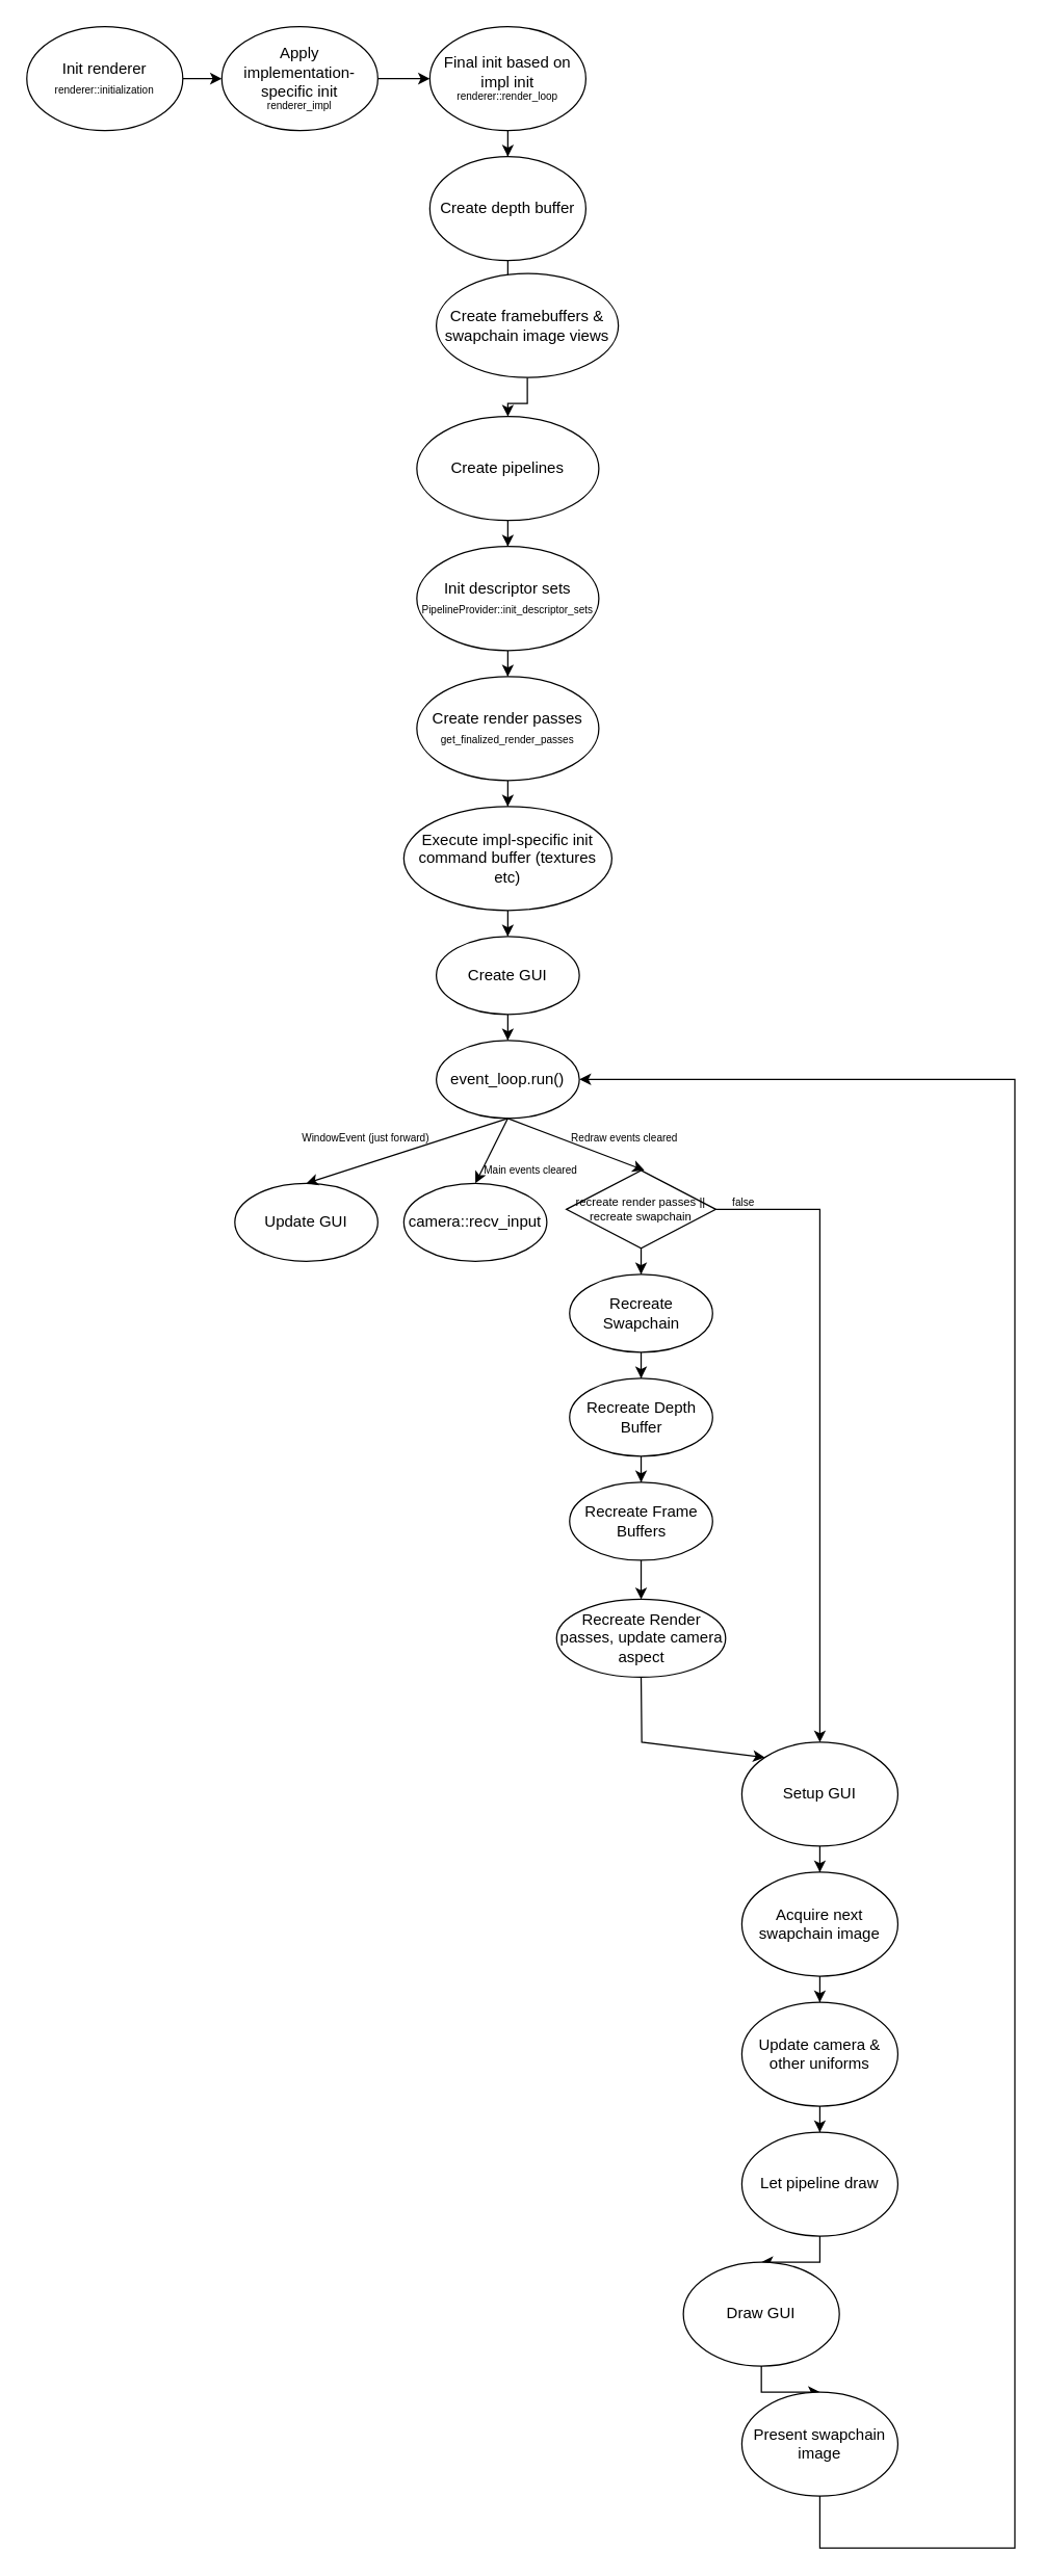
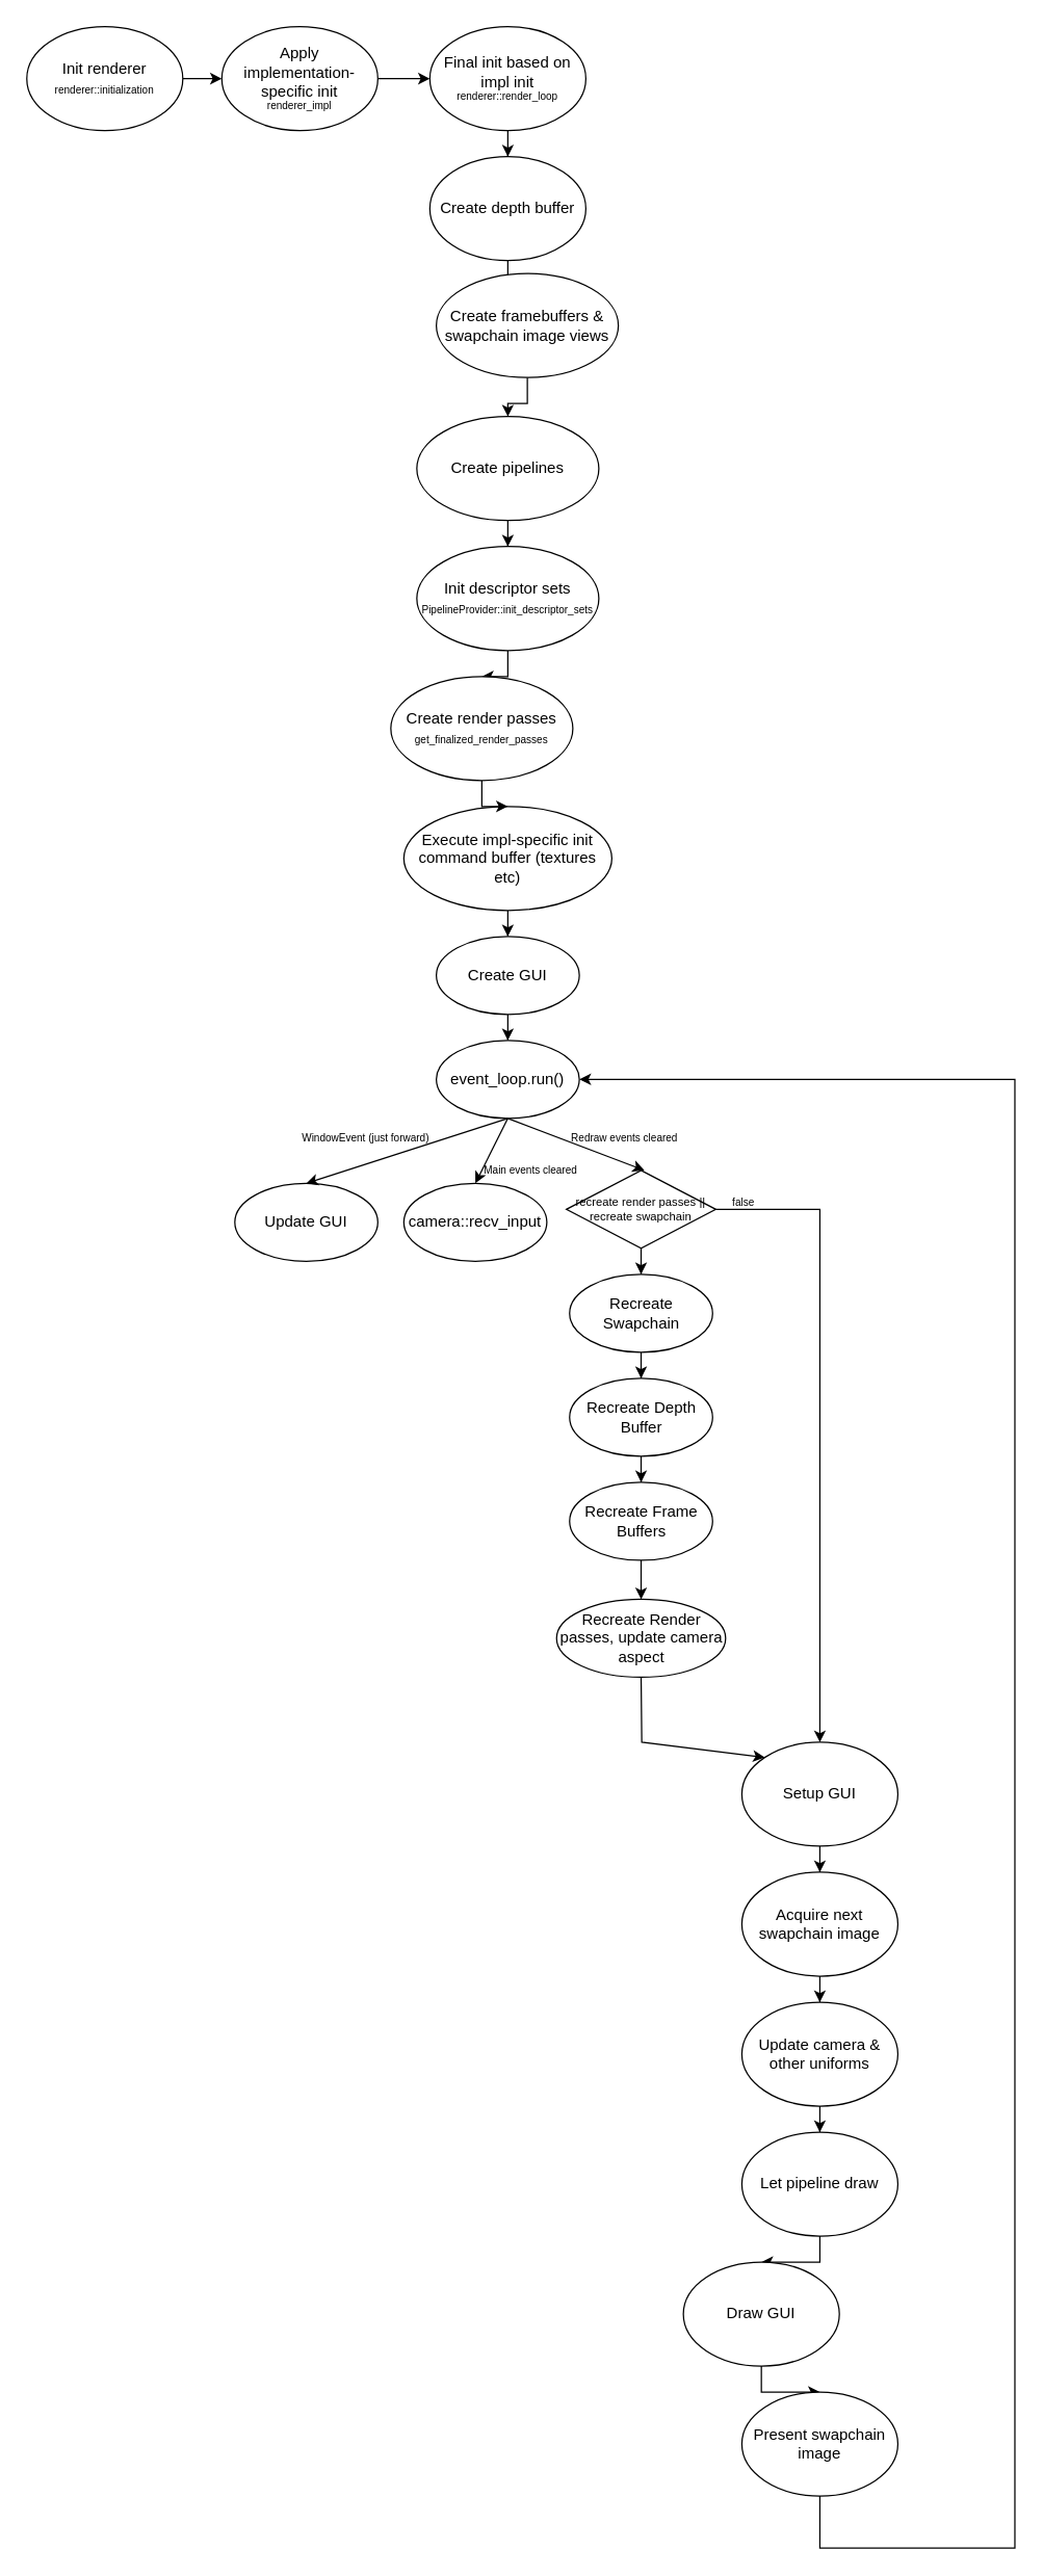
- <mxCell id="21" value="&lt;div&gt;Create render passes&lt;br&gt;&lt;/div&gt;&lt;div&gt;&lt;font style=&quot;font-size: 8px;&quot;&gt;get_finalized_render_passes&lt;/font&gt;&lt;br&gt;&lt;/div&gt;" style="ellipse;whiteSpace=wrap;html=1;" vertex="1" parent="1"><mxGeometry x="320" y="520" width="140" height="80" as="geometry" /></mxCell>
+ <mxCell id="21" value="&lt;div&gt;Create render passes&lt;br&gt;&lt;/div&gt;&lt;div&gt;&lt;font style=&quot;font-size: 8px;&quot;&gt;get_finalized_render_passes&lt;/font&gt;&lt;br&gt;&lt;/div&gt;" style="ellipse;whiteSpace=wrap;html=1;" vertex="1" parent="1"><mxGeometry x="300" y="520" width="140" height="80" as="geometry" /></mxCell>
